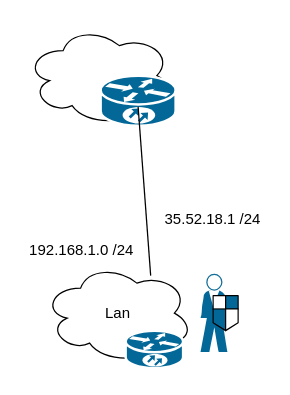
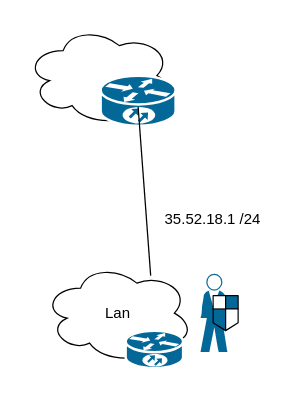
- <mxCell id="10" value="192.168.1.0 /24" style="text;html=1;strokeColor=none;fillColor=none;align=center;verticalAlign=middle;whiteSpace=wrap;rounded=0;" vertex="1" parent="1"><mxGeometry x="20" y="190" width="90" height="20" as="geometry" /></mxCell>
